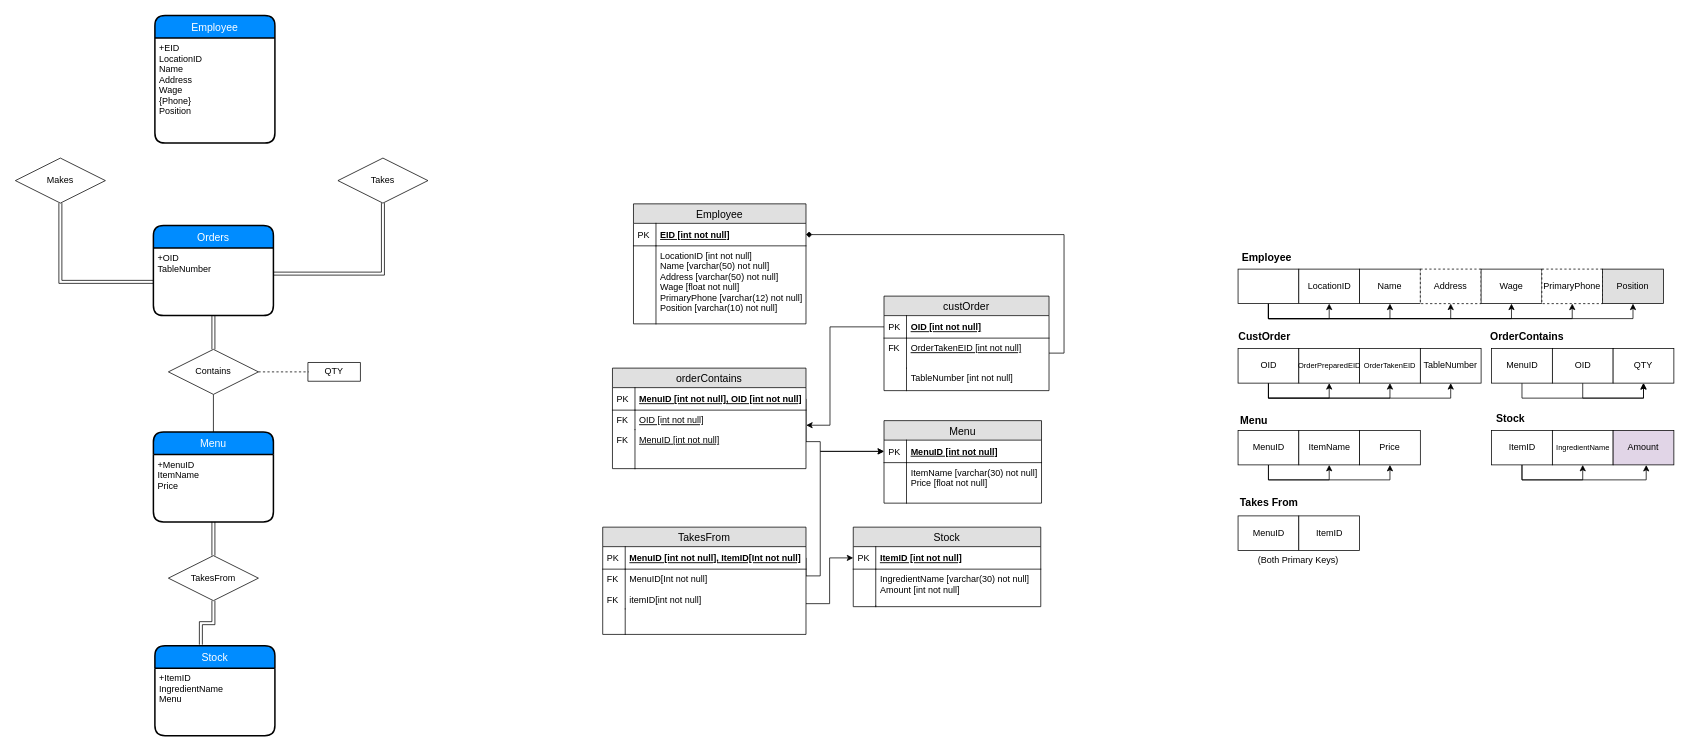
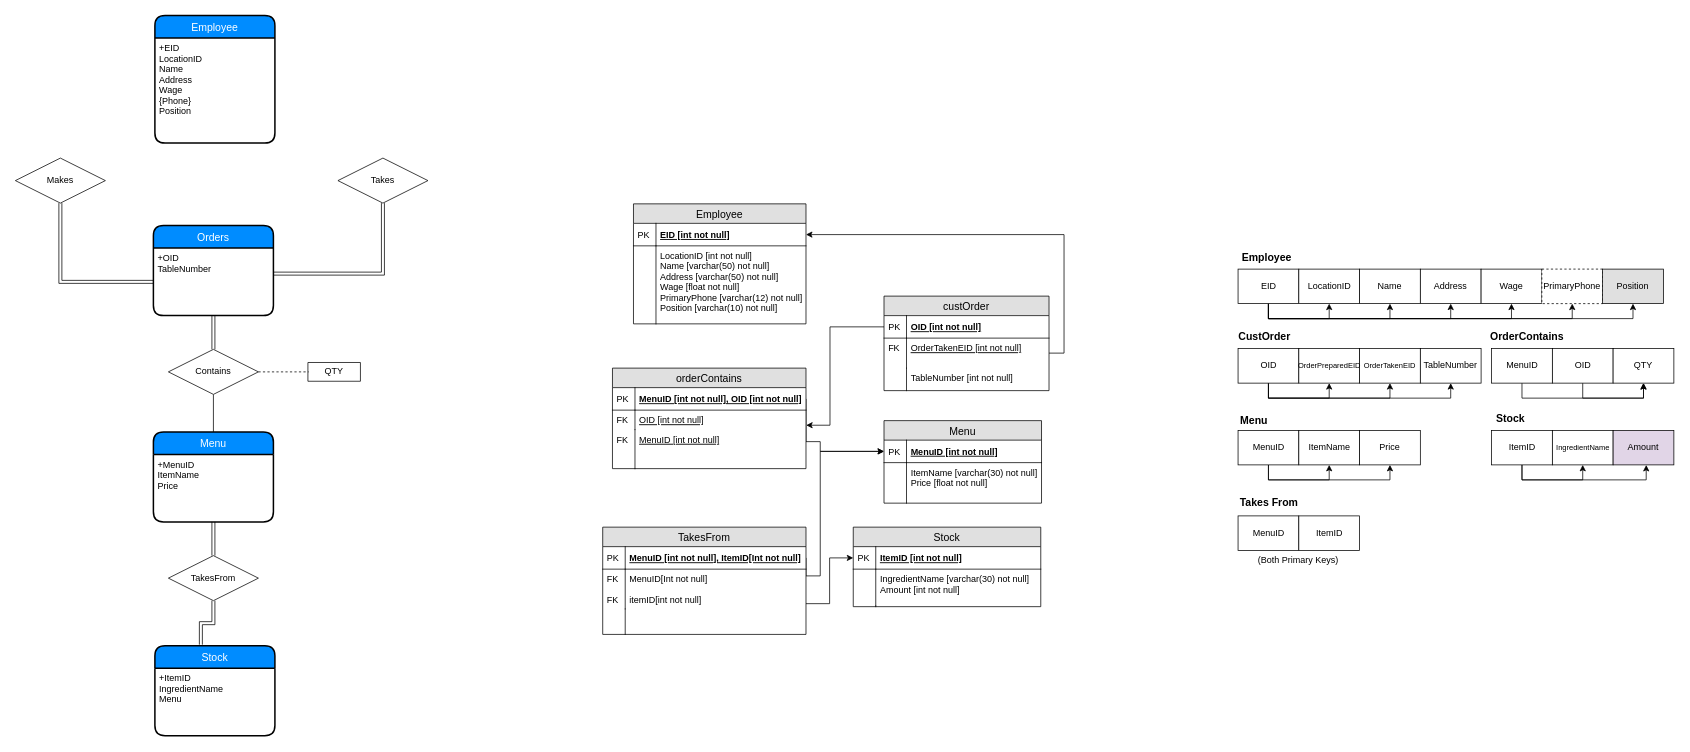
- <mxCell id="24" style="edgeStyle=orthogonalEdgeStyle;rounded=0;orthogonalLoop=1;jettySize=auto;html=1;exitX=1;exitY=0.5;exitDx=0;exitDy=0;entryX=1;entryY=0.5;entryDx=0;entryDy=0;startArrow=none;startFill=0;endArrow=diamond;endFill=1;strokeColor=#000000;" parent="1" source="117" target="124" edge="1"><mxGeometry relative="1" as="geometry"><mxPoint x="1372" y="226" as="sourcePoint" /></mxGeometry></mxCell>
+ <mxCell id="24" style="edgeStyle=orthogonalEdgeStyle;rounded=0;orthogonalLoop=1;jettySize=auto;html=1;exitX=1;exitY=0.5;exitDx=0;exitDy=0;entryX=1;entryY=0.5;entryDx=0;entryDy=0;startArrow=none;startFill=0;endArrow=classic;endFill=1;strokeColor=#000000;" parent="1" source="117" target="124" edge="1"><mxGeometry relative="1" as="geometry"><mxPoint x="1372" y="226" as="sourcePoint" /></mxGeometry></mxCell>
+ <mxCell id="41" value="EID" style="text;html=1;strokeColor=none;fillColor=none;align=center;verticalAlign=middle;whiteSpace=wrap;rounded=0;" parent="1" vertex="1"><mxGeometry x="1670.5" y="371" width="40" height="20" as="geometry" /></mxCell>
- <mxCell id="37" value="Address" style="rounded=0;whiteSpace=wrap;html=1;dashed=1;" parent="1" vertex="1"><mxGeometry x="1893" y="358" width="81" height="46" as="geometry" /></mxCell>
+ <mxCell id="37" value="Address" style="rounded=0;whiteSpace=wrap;html=1;" parent="1" vertex="1"><mxGeometry x="1893" y="358" width="81" height="46" as="geometry" /></mxCell>
